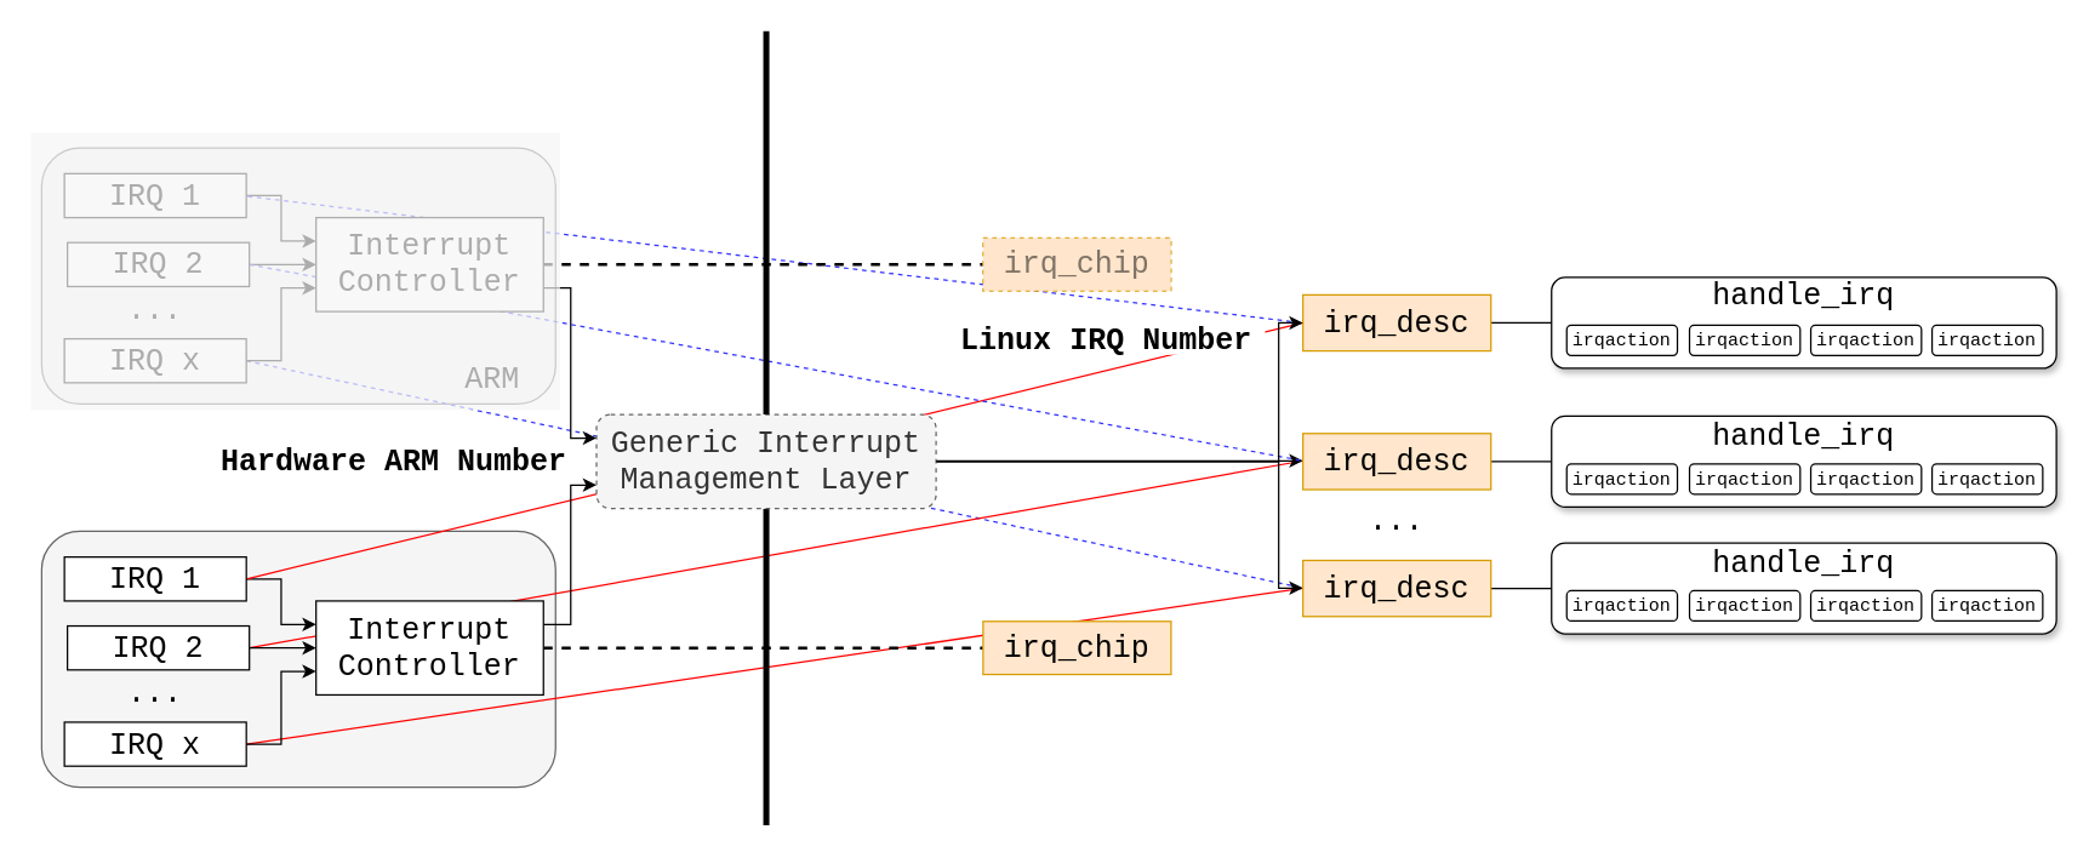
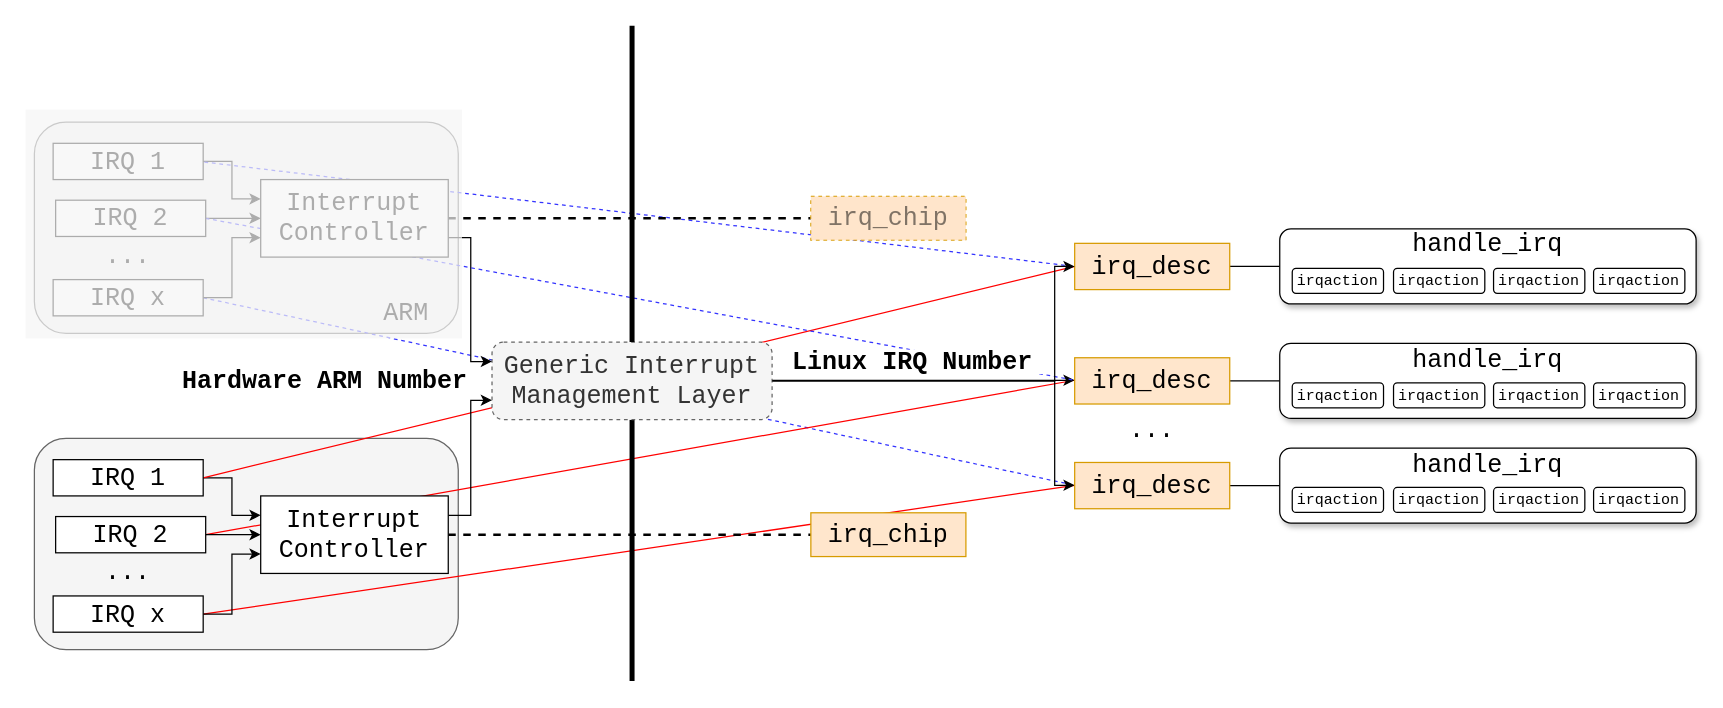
- <mxCell id="33" value="Linux IRQ Number" style="text;html=1;strokeColor=none;fillColor=default;align=center;verticalAlign=middle;whiteSpace=wrap;rounded=0;fontFamily=Courier New;fontSize=20;fontColor=#000000;fontStyle=1" parent="1" vertex="1"><mxGeometry x="625" y="214" width="209" height="19.5" as="geometry" /></mxCell>
+ <mxCell id="33" value="Linux IRQ Number" style="text;html=1;strokeColor=none;fillColor=default;align=center;verticalAlign=middle;whiteSpace=wrap;rounded=0;fontFamily=Courier New;fontSize=20;fontColor=#000000;fontStyle=1" parent="1" vertex="1"><mxGeometry x="625" y="279" width="209" height="19.5" as="geometry" /></mxCell>
